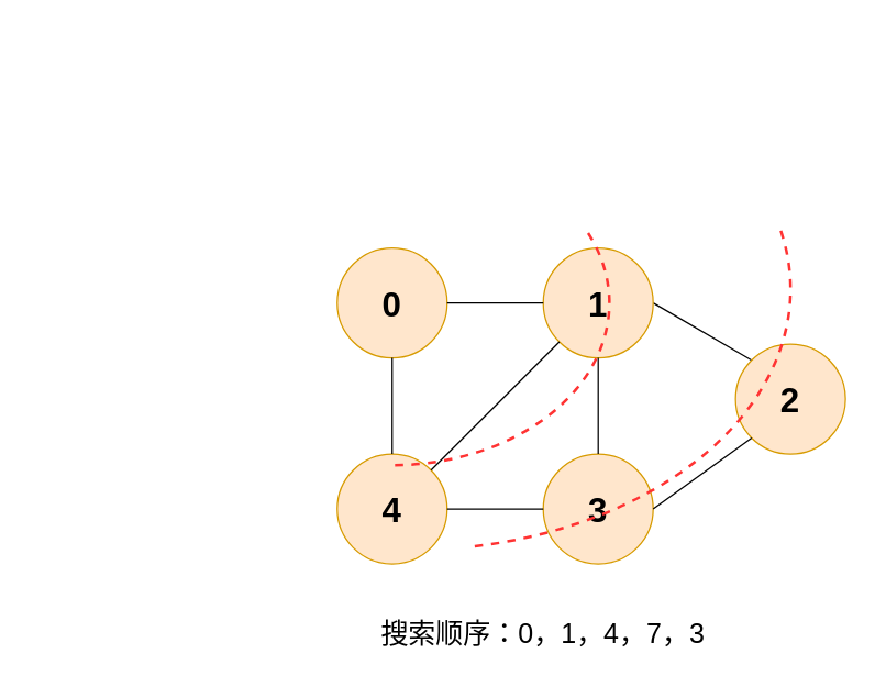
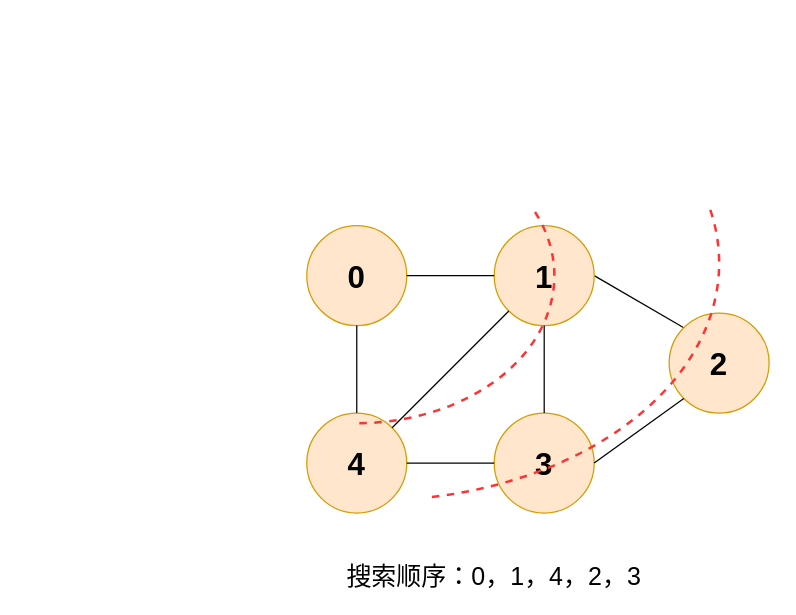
- <mxCell id="16" value="&lt;span style=&quot;font-size: 20px&quot;&gt;搜索顺序：0，1，4，7，3&lt;/span&gt;" style="text;html=1;strokeColor=none;fillColor=none;align=center;verticalAlign=middle;whiteSpace=wrap;rounded=0;dashed=1;" vertex="1" parent="1"><mxGeometry x="255" y="450" width="280" height="20" as="geometry" /></mxCell>
+ <mxCell id="16" value="&lt;span style=&quot;font-size: 20px&quot;&gt;搜索顺序：0，1，4，2，3&lt;/span&gt;" style="text;html=1;strokeColor=none;fillColor=none;align=center;verticalAlign=middle;whiteSpace=wrap;rounded=0;dashed=1;" vertex="1" parent="1"><mxGeometry x="255" y="450" width="280" height="20" as="geometry" /></mxCell>
